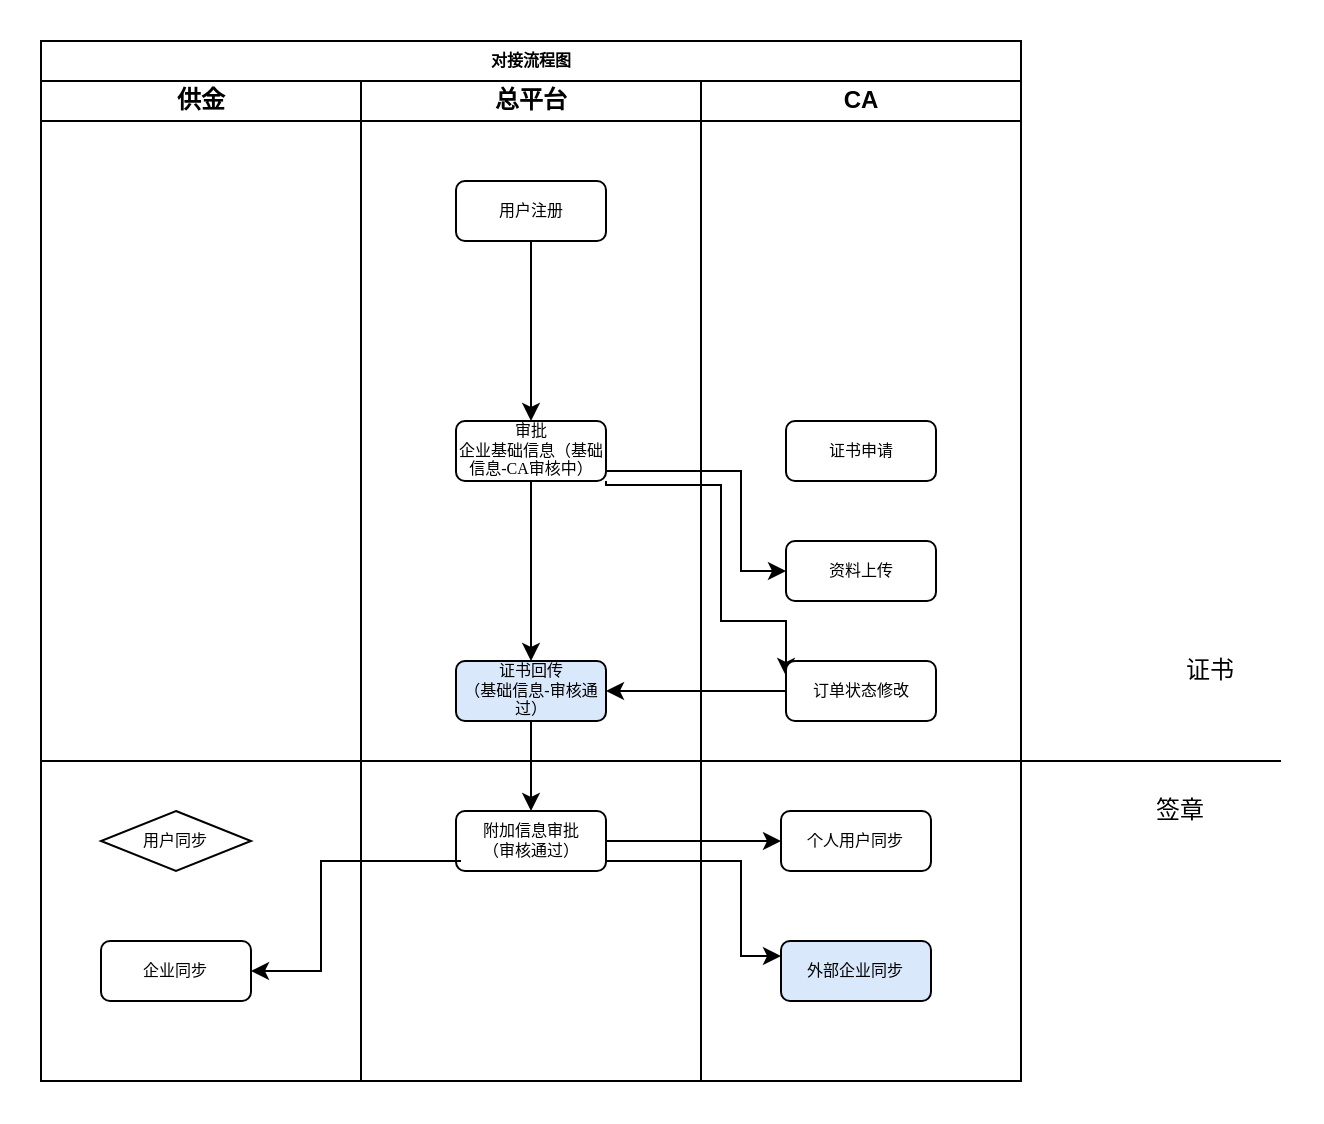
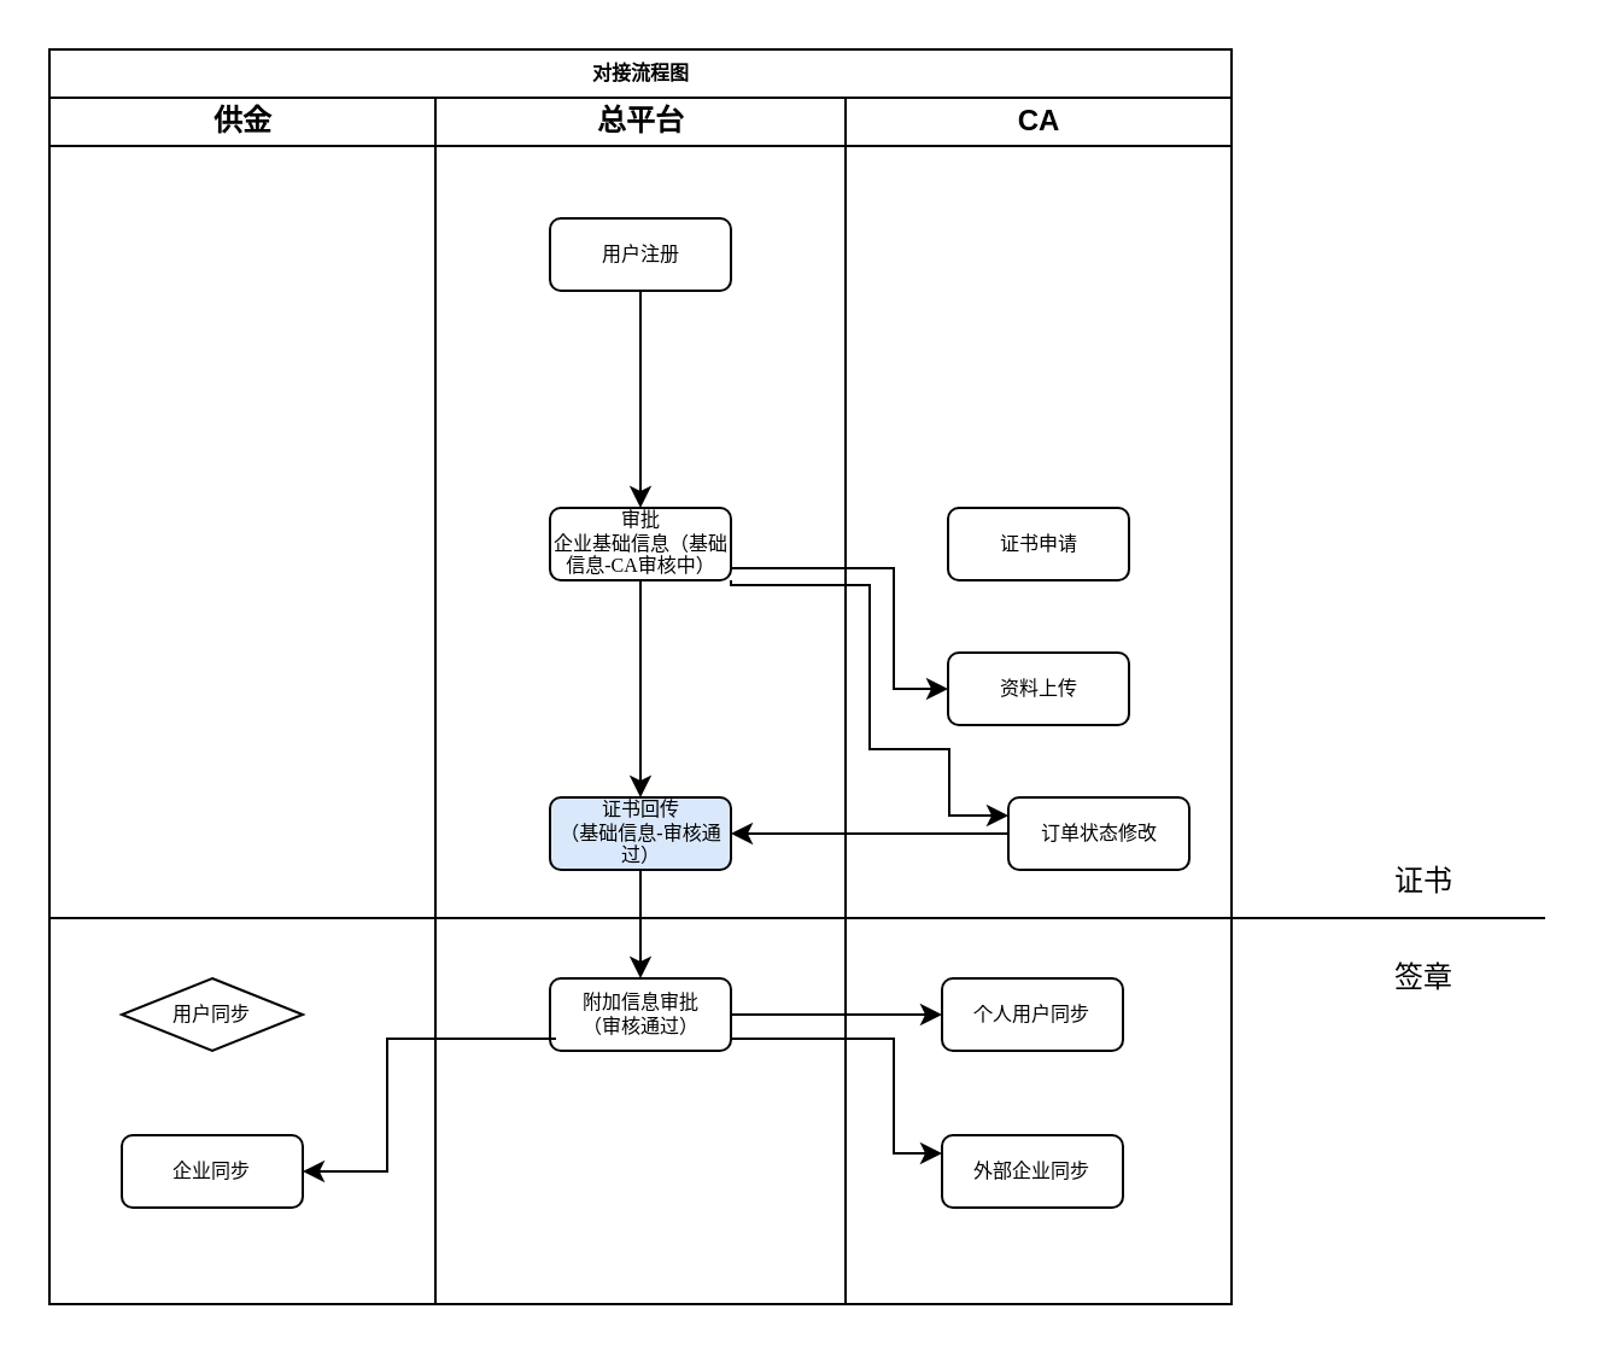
- <mxCell id="27" value="证书" style="text;html=1;strokeColor=none;fillColor=none;align=center;verticalAlign=middle;whiteSpace=wrap;rounded=0;" vertex="1" parent="1"><mxGeometry x="575" y="320" width="60" height="30" as="geometry" /></mxCell>
+ <mxCell id="27" value="证书" style="text;html=1;strokeColor=none;fillColor=none;align=center;verticalAlign=middle;whiteSpace=wrap;rounded=0;" vertex="1" parent="1"><mxGeometry x="560" y="350" width="60" height="30" as="geometry" /></mxCell>
- <mxCell id="17" value="订单状态修改" style="rounded=1;whiteSpace=wrap;html=1;shadow=0;labelBackgroundColor=none;strokeWidth=1;fontFamily=Verdana;fontSize=8;align=center;" vertex="1" parent="14"><mxGeometry x="42.5" y="290" width="75" height="30" as="geometry" /></mxCell>
+ <mxCell id="17" value="订单状态修改" style="rounded=1;whiteSpace=wrap;html=1;shadow=0;labelBackgroundColor=none;strokeWidth=1;fontFamily=Verdana;fontSize=8;align=center;" vertex="1" parent="14"><mxGeometry x="67.5" y="290" width="75" height="30" as="geometry" /></mxCell>
- <mxCell id="19" value="外部企业同步" style="rounded=1;whiteSpace=wrap;html=1;shadow=0;labelBackgroundColor=none;strokeWidth=1;fontFamily=Verdana;fontSize=8;align=center;fillColor=#dae8fc;" vertex="1" parent="14"><mxGeometry x="40" y="430" width="75" height="30" as="geometry" /></mxCell>
+ <mxCell id="19" value="外部企业同步" style="rounded=1;whiteSpace=wrap;html=1;shadow=0;labelBackgroundColor=none;strokeWidth=1;fontFamily=Verdana;fontSize=8;align=center;" vertex="1" parent="14"><mxGeometry x="40" y="430" width="75" height="30" as="geometry" /></mxCell>
